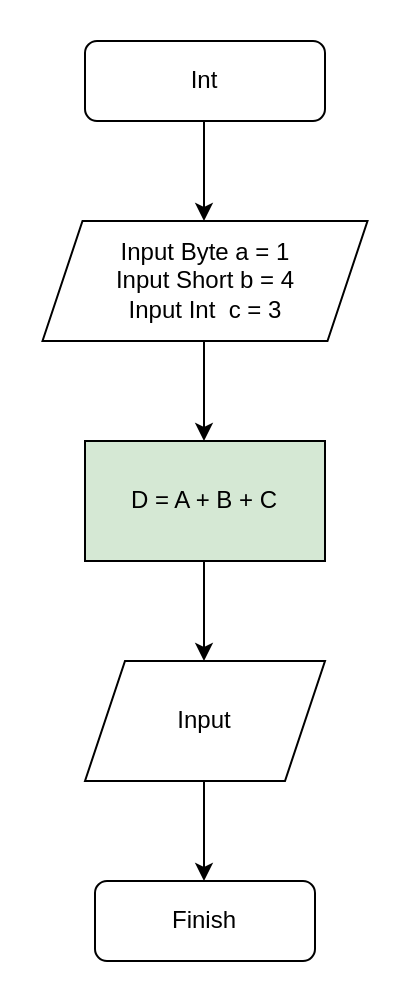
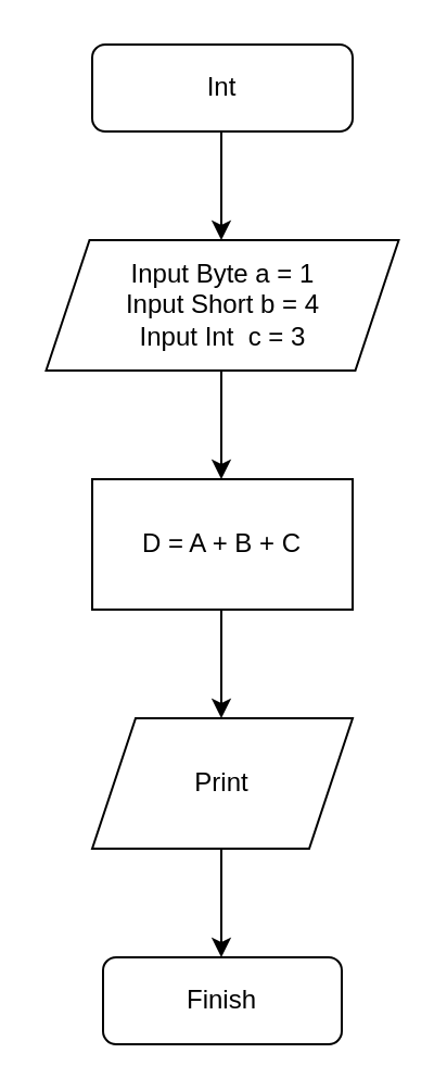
- <mxCell id="6" value="D = A + B + C" style="rounded=0;whiteSpace=wrap;html=1;fillColor=#d5e8d4;" vertex="1" parent="1"><mxGeometry x="42" y="220" width="120" height="60" as="geometry" /></mxCell>
+ <mxCell id="6" value="D = A + B + C" style="rounded=0;whiteSpace=wrap;html=1;" vertex="1" parent="1"><mxGeometry x="42" y="220" width="120" height="60" as="geometry" /></mxCell>
- <mxCell id="7" value="Input" style="shape=parallelogram;perimeter=parallelogramPerimeter;whiteSpace=wrap;html=1;fixedSize=1;" vertex="1" parent="1"><mxGeometry x="42" y="330" width="120" height="60" as="geometry" /></mxCell>
+ <mxCell id="7" value="Print" style="shape=parallelogram;perimeter=parallelogramPerimeter;whiteSpace=wrap;html=1;fixedSize=1;" vertex="1" parent="1"><mxGeometry x="42" y="330" width="120" height="60" as="geometry" /></mxCell>
